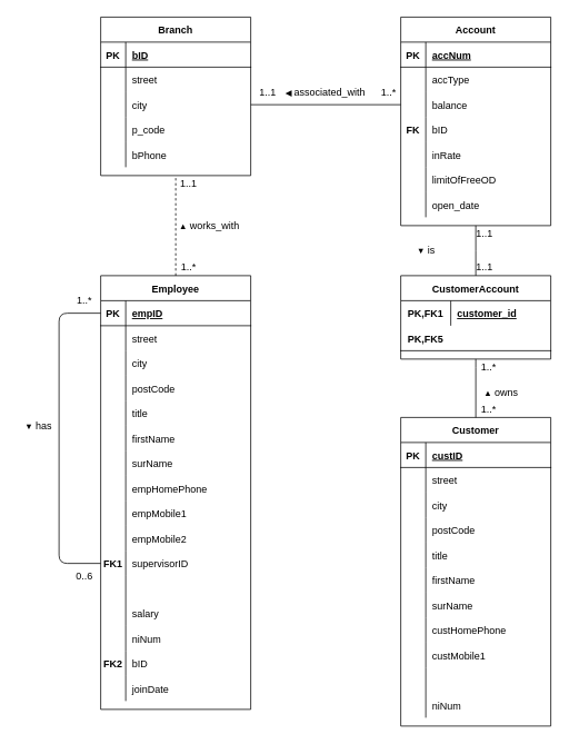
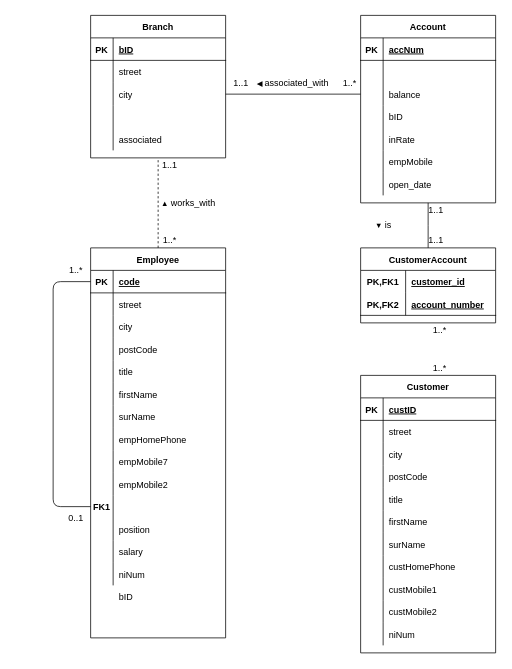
- <mxCell id="31" value="accType" style="shape=partialRectangle;connectable=0;fillColor=none;top=0;left=0;bottom=0;right=0;align=left;spacingLeft=6;overflow=hidden;" parent="29" vertex="1"><mxGeometry x="30" width="150" height="30" as="geometry" /></mxCell>
- <mxCell id="14" value="p_code" style="shape=partialRectangle;connectable=0;fillColor=none;top=0;left=0;bottom=0;right=0;align=left;spacingLeft=6;overflow=hidden;verticalAlign=middle;" parent="12" vertex="1"><mxGeometry x="30" width="150" height="30" as="geometry" /></mxCell>
- <mxCell id="36" value="FK" style="shape=partialRectangle;connectable=0;fillColor=none;top=0;left=0;bottom=0;right=0;editable=1;overflow=hidden;fontStyle=1" parent="35" vertex="1"><mxGeometry width="30" height="30" as="geometry" /></mxCell>
- <mxCell id="17" value="bPhone" style="shape=partialRectangle;connectable=0;fillColor=none;top=0;left=0;bottom=0;right=0;align=left;spacingLeft=6;overflow=hidden;verticalAlign=middle;" parent="15" vertex="1"><mxGeometry x="30" width="150" height="30" as="geometry" /></mxCell>
+ <mxCell id="17" value="associated" style="shape=partialRectangle;connectable=0;fillColor=none;top=0;left=0;bottom=0;right=0;align=left;spacingLeft=6;overflow=hidden;verticalAlign=middle;" parent="15" vertex="1"><mxGeometry x="30" width="150" height="30" as="geometry" /></mxCell>
- <mxCell id="43" value="limitOfFreeOD" style="shape=partialRectangle;connectable=0;fillColor=none;top=0;left=0;bottom=0;right=0;align=left;spacingLeft=6;overflow=hidden;" parent="41" vertex="1"><mxGeometry x="30" width="150" height="30" as="geometry" /></mxCell>
+ <mxCell id="43" value="empMobile" style="shape=partialRectangle;connectable=0;fillColor=none;top=0;left=0;bottom=0;right=0;align=left;spacingLeft=6;overflow=hidden;" parent="41" vertex="1"><mxGeometry x="30" width="150" height="30" as="geometry" /></mxCell>
- <mxCell id="52" value="empID" style="shape=partialRectangle;connectable=0;fillColor=none;top=0;left=0;bottom=0;right=0;align=left;spacingLeft=6;fontStyle=5;overflow=hidden;" parent="50" vertex="1"><mxGeometry x="30" width="150" height="30" as="geometry" /></mxCell>
+ <mxCell id="52" value="code" style="shape=partialRectangle;connectable=0;fillColor=none;top=0;left=0;bottom=0;right=0;align=left;spacingLeft=6;fontStyle=5;overflow=hidden;" parent="50" vertex="1"><mxGeometry x="30" width="150" height="30" as="geometry" /></mxCell>
+ <mxCell id="24" value="account_number" style="shape=partialRectangle;connectable=0;fillColor=none;top=0;left=0;bottom=0;right=0;align=left;spacingLeft=6;fontStyle=5;overflow=hidden;" parent="22" vertex="1"><mxGeometry x="60" width="120" height="30" as="geometry" /></mxCell>
- <mxCell id="23" value="PK,FK5" style="shape=partialRectangle;connectable=0;fillColor=none;top=0;left=0;bottom=0;right=0;fontStyle=1;overflow=hidden;" parent="22" vertex="1"><mxGeometry width="60" height="30" as="geometry" /></mxCell>
+ <mxCell id="23" value="PK,FK2" style="shape=partialRectangle;connectable=0;fillColor=none;top=0;left=0;bottom=0;right=0;fontStyle=1;overflow=hidden;" parent="22" vertex="1"><mxGeometry width="60" height="30" as="geometry" /></mxCell>
- <mxCell id="134" style="rounded=0;orthogonalLoop=1;jettySize=auto;html=1;entryX=0.5;entryY=0;entryDx=0;entryDy=0;startArrow=none;startFill=0;edgeStyle=orthogonalEdgeStyle;endArrow=none;endFill=0;exitX=0.5;exitY=1;exitDx=0;exitDy=0;" parent="1" source="18" target="98" edge="1"><mxGeometry relative="1" as="geometry"><mxPoint x="580" y="340" as="sourcePoint" /><mxPoint x="580" y="280" as="targetPoint" /><Array as="points"><mxPoint x="570" y="440" /><mxPoint x="570" y="440" /></Array></mxGeometry></mxCell>
- <mxCell id="145" value="&lt;span style=&quot;font-size: 10px ; text-align: left&quot;&gt;▲&amp;nbsp;&lt;/span&gt;owns" style="text;html=1;align=center;verticalAlign=middle;resizable=0;points=[];autosize=1;" parent="1" vertex="1"><mxGeometry x="570" y="460" width="60" height="20" as="geometry" /></mxCell>
- <mxCell id="149" value="&lt;span style=&quot;font-size: 10px ; text-align: left&quot;&gt;▼ &lt;/span&gt;&lt;span style=&quot;text-align: left&quot;&gt;&lt;font style=&quot;font-size: 12px&quot;&gt;has&lt;/font&gt;&lt;/span&gt;" style="text;html=1;align=center;verticalAlign=middle;resizable=0;points=[];autosize=1;" parent="1" vertex="1"><mxGeometry x="20" y="500" width="50" height="20" as="geometry" /></mxCell>
- <mxCell id="76" value="empMobile1" style="shape=partialRectangle;connectable=0;fillColor=none;top=0;left=0;bottom=0;right=0;align=left;spacingLeft=6;overflow=hidden;" parent="74" vertex="1"><mxGeometry x="30" width="150" height="30" as="geometry" /></mxCell>
+ <mxCell id="76" value="empMobile7" style="shape=partialRectangle;connectable=0;fillColor=none;top=0;left=0;bottom=0;right=0;align=left;spacingLeft=6;overflow=hidden;" parent="74" vertex="1"><mxGeometry x="30" width="150" height="30" as="geometry" /></mxCell>
- <mxCell id="82" value="supervisorID" style="shape=partialRectangle;connectable=0;fillColor=none;top=0;left=0;bottom=0;right=0;align=left;spacingLeft=6;overflow=hidden;" parent="80" vertex="1"><mxGeometry x="30" width="150" height="30" as="geometry" /></mxCell>
- <mxCell id="148" value="0..6" style="text;html=1;align=center;verticalAlign=middle;resizable=0;points=[];autosize=1;" parent="1" vertex="1"><mxGeometry x="80" y="680" width="40" height="20" as="geometry" /></mxCell>
+ <mxCell id="148" value="0..1" style="text;html=1;align=center;verticalAlign=middle;resizable=0;points=[];autosize=1;" parent="1" vertex="1"><mxGeometry x="80" y="680" width="40" height="20" as="geometry" /></mxCell>
+ <mxCell id="85" value="position" style="shape=partialRectangle;connectable=0;fillColor=none;top=0;left=0;bottom=0;right=0;align=left;spacingLeft=6;overflow=hidden;" parent="83" vertex="1"><mxGeometry x="30" width="150" height="30" as="geometry" /></mxCell>
- <mxCell id="93" value="FK2" style="shape=partialRectangle;connectable=0;fillColor=none;top=0;left=0;bottom=0;right=0;editable=1;overflow=hidden;fontStyle=1" parent="92" vertex="1"><mxGeometry width="30" height="30" as="geometry" /></mxCell>
+ <mxCell id="128" value="custMobile2" style="shape=partialRectangle;connectable=0;fillColor=none;top=0;left=0;bottom=0;right=0;align=left;spacingLeft=6;overflow=hidden;" parent="126" vertex="1"><mxGeometry x="30" width="150" height="30" as="geometry" /></mxCell>
- <mxCell id="97" value="joinDate" style="shape=partialRectangle;connectable=0;fillColor=none;top=0;left=0;bottom=0;right=0;align=left;spacingLeft=6;overflow=hidden;" parent="95" vertex="1"><mxGeometry x="30" width="150" height="30" as="geometry" /></mxCell>
